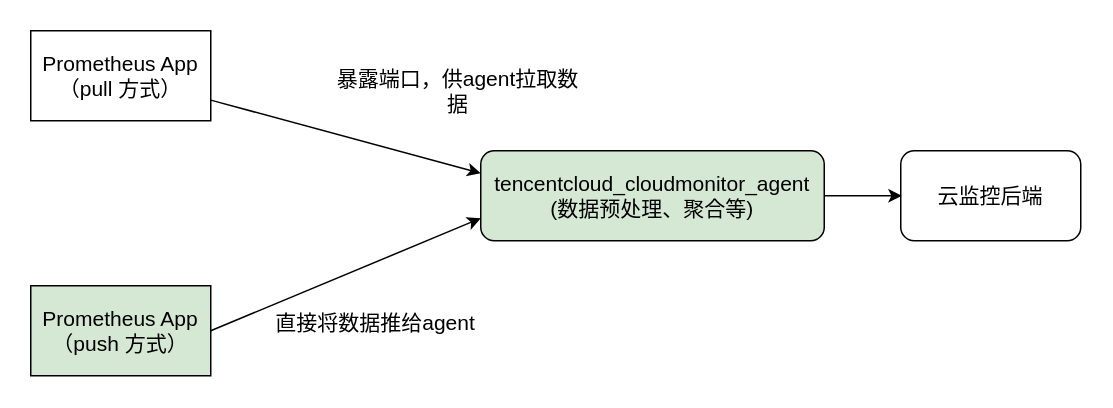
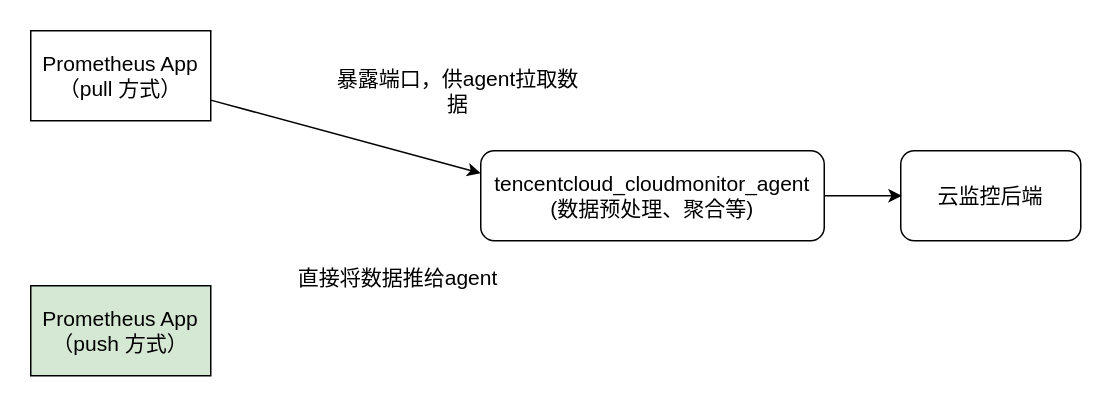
- <mxCell id="4" value="tencentcloud_cloudmonitor_agent&lt;br style=&quot;font-size: 14px;&quot;&gt;(数据预处理、聚合等)" style="rounded=1;whiteSpace=wrap;html=1;fontSize=14;fillColor=#d5e8d4;" vertex="1" parent="1"><mxGeometry x="320" y="100" width="229" height="60" as="geometry" /></mxCell>
+ <mxCell id="4" value="tencentcloud_cloudmonitor_agent&lt;br style=&quot;font-size: 14px;&quot;&gt;(数据预处理、聚合等)" style="rounded=1;whiteSpace=wrap;html=1;fontSize=14;" vertex="1" parent="1"><mxGeometry x="320" y="100" width="229" height="60" as="geometry" /></mxCell>
- <mxCell id="9" value="" style="endArrow=classic;html=1;entryX=0;entryY=0.75;entryDx=0;entryDy=0;exitX=1;exitY=0.5;exitDx=0;exitDy=0;fontSize=14;" edge="1" parent="1" source="3" target="4"><mxGeometry width="50" height="50" relative="1" as="geometry"><mxPoint x="190" y="240" as="sourcePoint" /><mxPoint x="260.711" y="190" as="targetPoint" /></mxGeometry></mxCell>
- <mxCell id="10" value="直接将数据推给agent" style="text;html=1;strokeColor=none;fillColor=none;align=center;verticalAlign=middle;whiteSpace=wrap;rounded=0;fontSize=14;" vertex="1" parent="1"><mxGeometry x="180" y="200" width="140" height="30" as="geometry" /></mxCell>
+ <mxCell id="10" value="直接将数据推给agent" style="text;html=1;strokeColor=none;fillColor=none;align=center;verticalAlign=middle;whiteSpace=wrap;rounded=0;fontSize=14;" vertex="1" parent="1"><mxGeometry x="195" y="170" width="140" height="30" as="geometry" /></mxCell>
